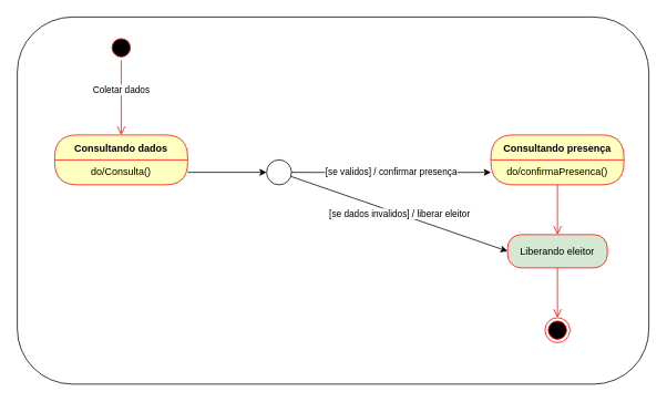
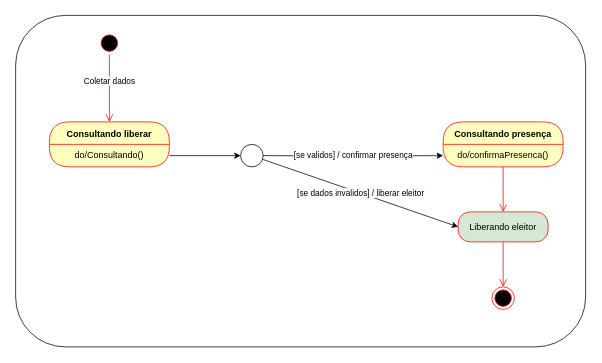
- <mxCell id="5" value="Consultando dados" style="swimlane;fontStyle=1;align=center;verticalAlign=middle;childLayout=stackLayout;horizontal=1;startSize=30;horizontalStack=0;resizeParent=0;resizeLast=1;container=0;fontColor=#000000;collapsible=0;rounded=1;arcSize=30;strokeColor=#ff0000;fillColor=#ffffc0;swimlaneFillColor=#ffffc0;dropTarget=0;" vertex="1" parent="1"><mxGeometry x="65" y="162" width="160" height="60" as="geometry" /></mxCell>
+ <mxCell id="5" value="Consultando liberar" style="swimlane;fontStyle=1;align=center;verticalAlign=middle;childLayout=stackLayout;horizontal=1;startSize=30;horizontalStack=0;resizeParent=0;resizeLast=1;container=0;fontColor=#000000;collapsible=0;rounded=1;arcSize=30;strokeColor=#ff0000;fillColor=#ffffc0;swimlaneFillColor=#ffffc0;dropTarget=0;" vertex="1" parent="1"><mxGeometry x="65" y="162" width="160" height="60" as="geometry" /></mxCell>
- <mxCell id="6" value="do/Consulta()" style="text;html=1;strokeColor=none;fillColor=none;align=center;verticalAlign=middle;spacingLeft=4;spacingRight=4;whiteSpace=wrap;overflow=hidden;rotatable=0;fontColor=#000000;" vertex="1" parent="5"><mxGeometry y="30" width="160" height="30" as="geometry" /></mxCell>
+ <mxCell id="6" value="do/Consultando()" style="text;html=1;strokeColor=none;fillColor=none;align=center;verticalAlign=middle;spacingLeft=4;spacingRight=4;whiteSpace=wrap;overflow=hidden;rotatable=0;fontColor=#000000;" vertex="1" parent="5"><mxGeometry y="30" width="160" height="30" as="geometry" /></mxCell>
